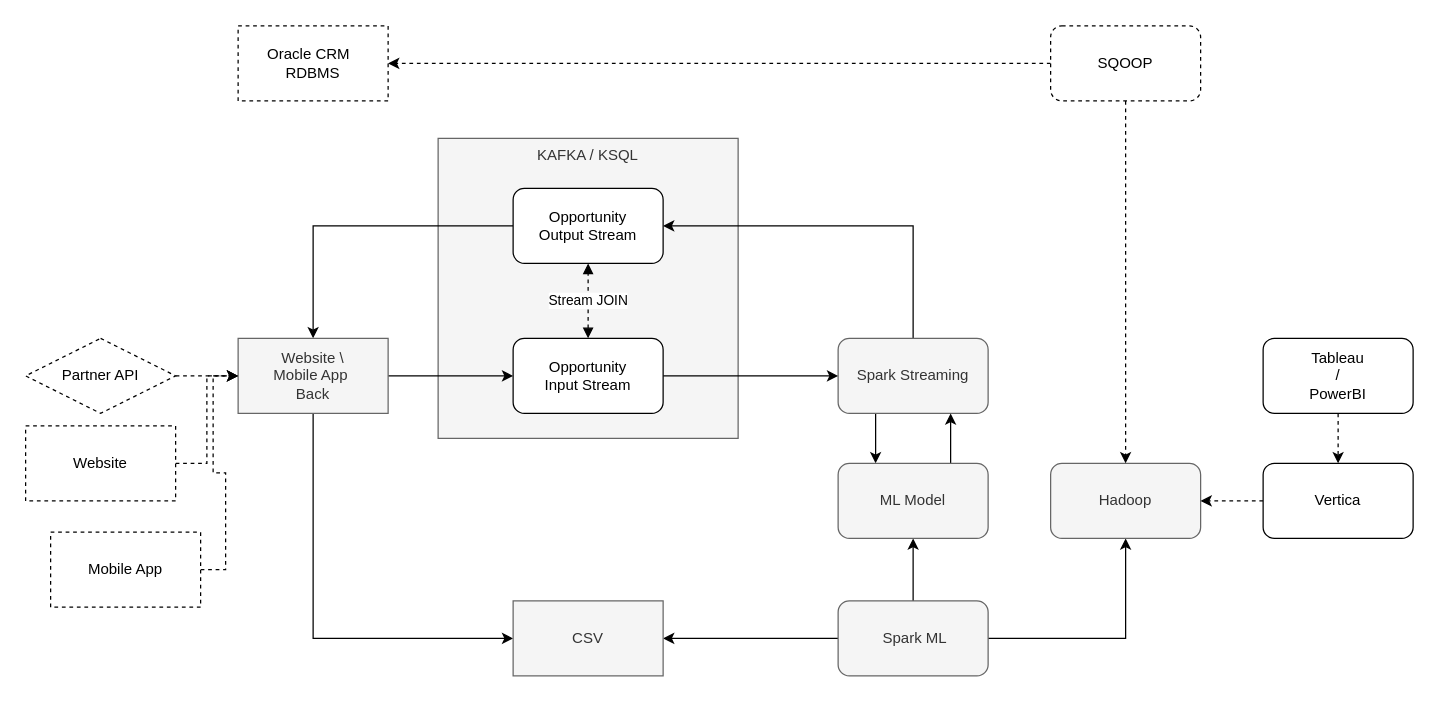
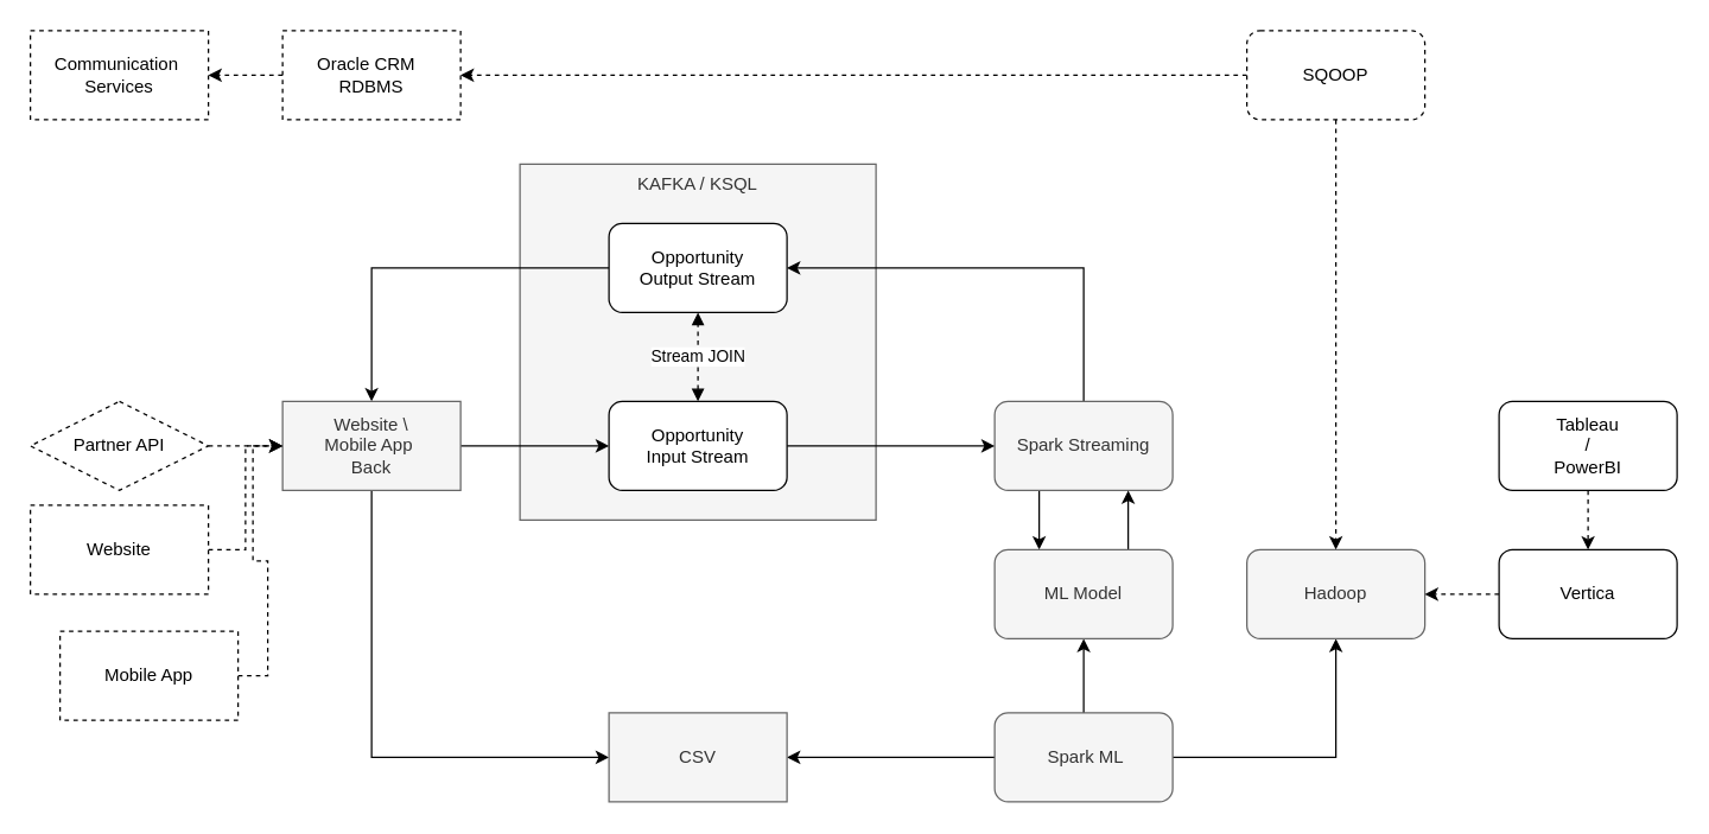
+ <mxCell id="31" value="Communication&amp;nbsp;&lt;br&gt;Services" style="rounded=0;whiteSpace=wrap;html=1;dashed=1;" vertex="1" parent="1"><mxGeometry x="20" y="20" width="120" height="60" as="geometry" /></mxCell>
+ <mxCell id="29" value="" style="edgeStyle=orthogonalEdgeStyle;rounded=0;orthogonalLoop=1;jettySize=auto;html=1;dashed=1;" edge="1" parent="1" source="30" target="31"><mxGeometry relative="1" as="geometry" /></mxCell>
